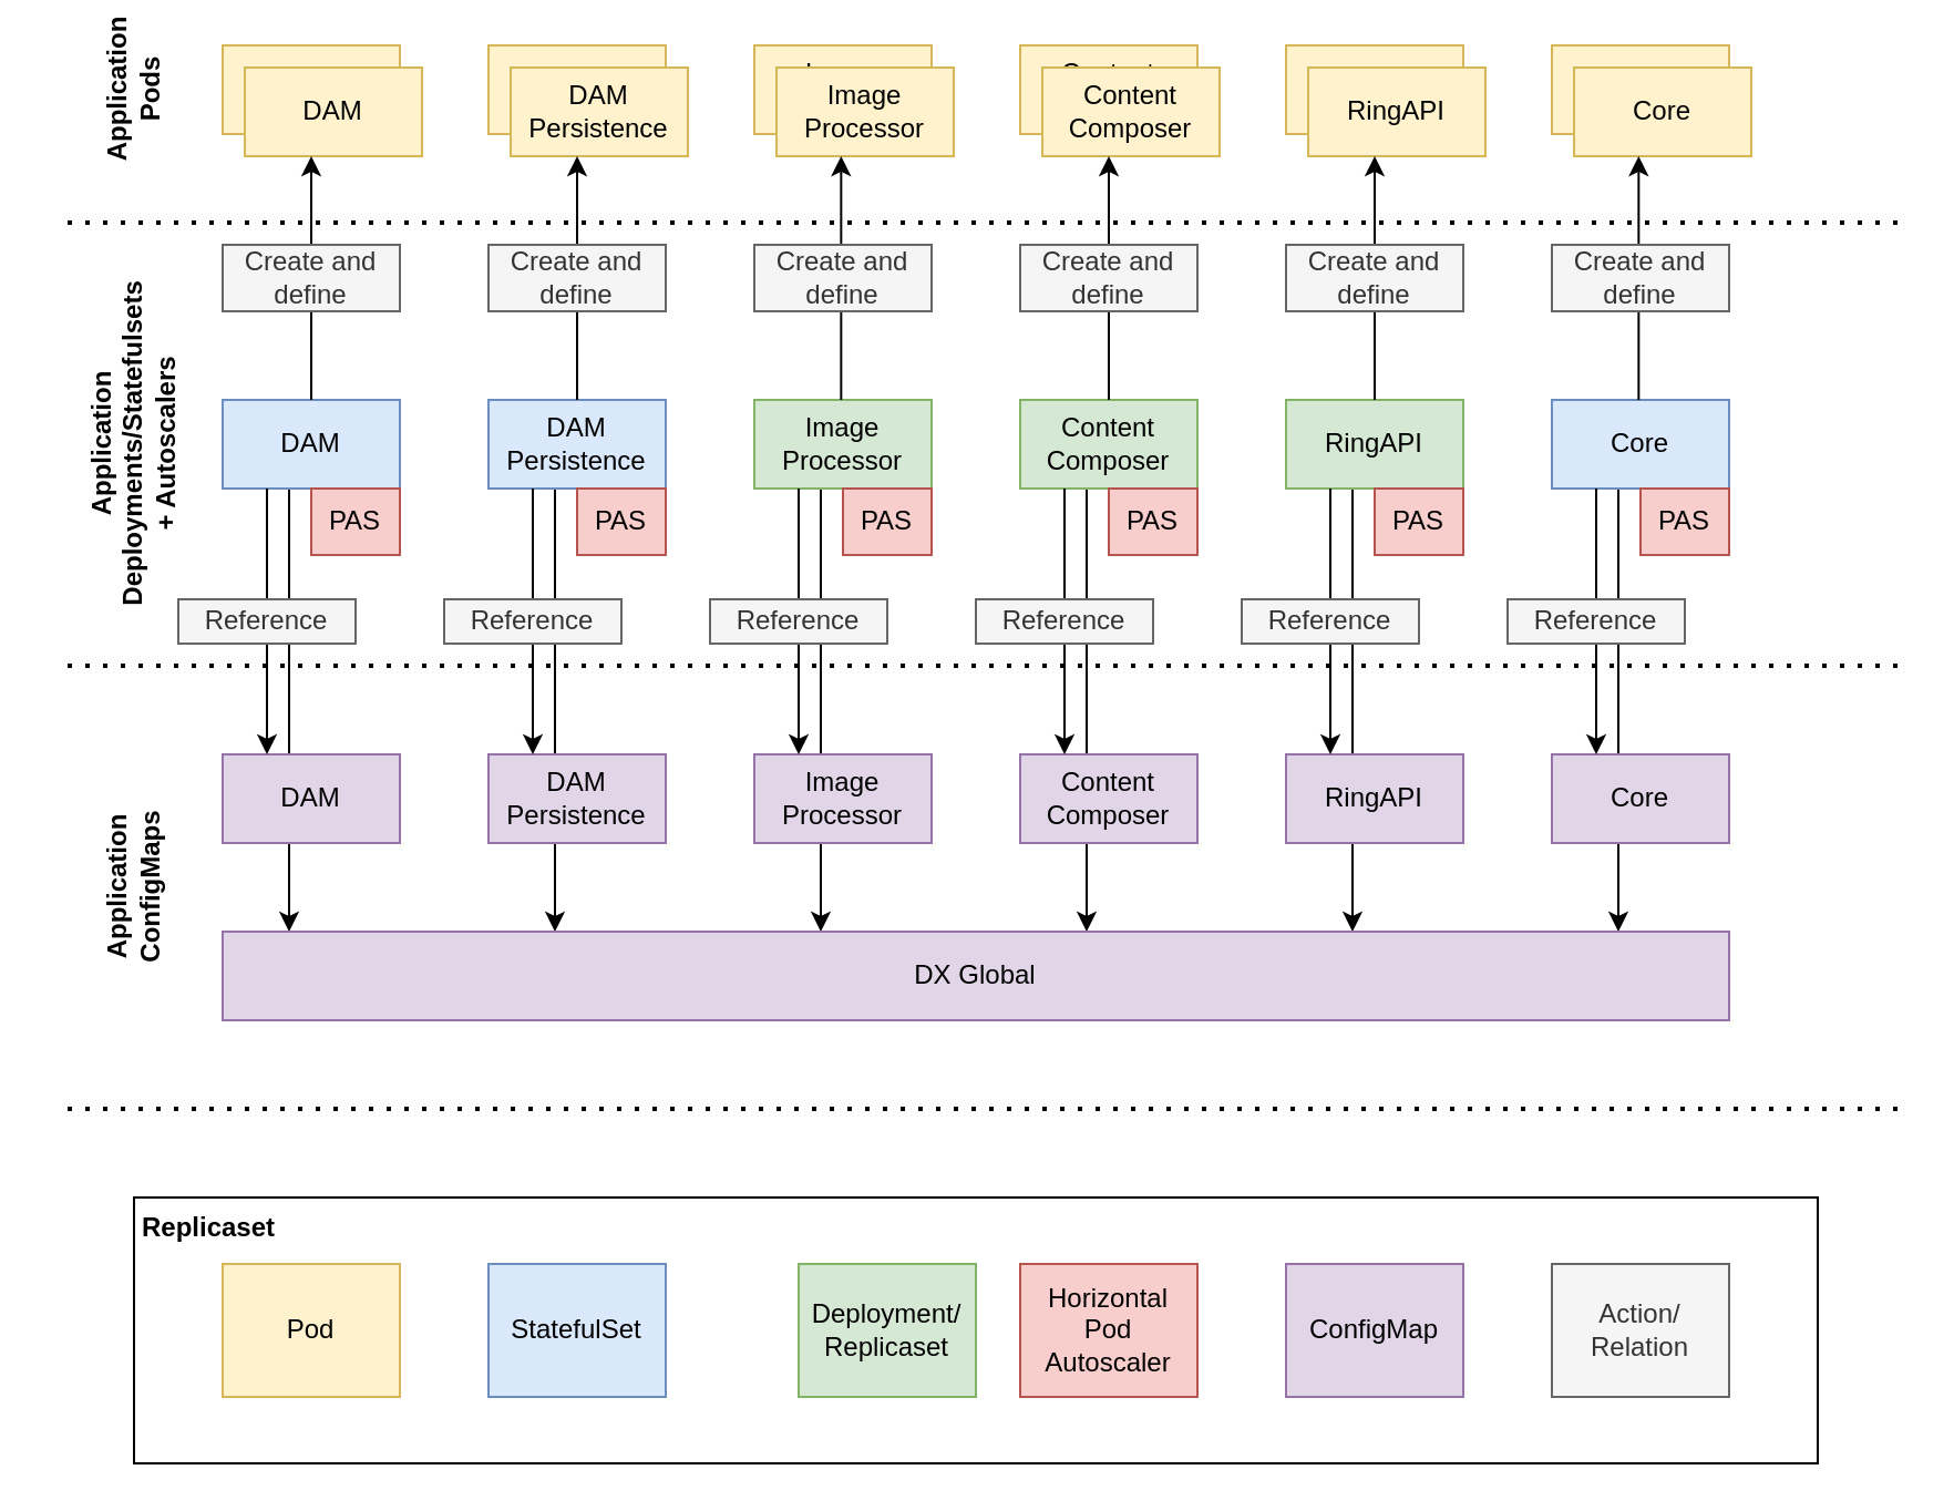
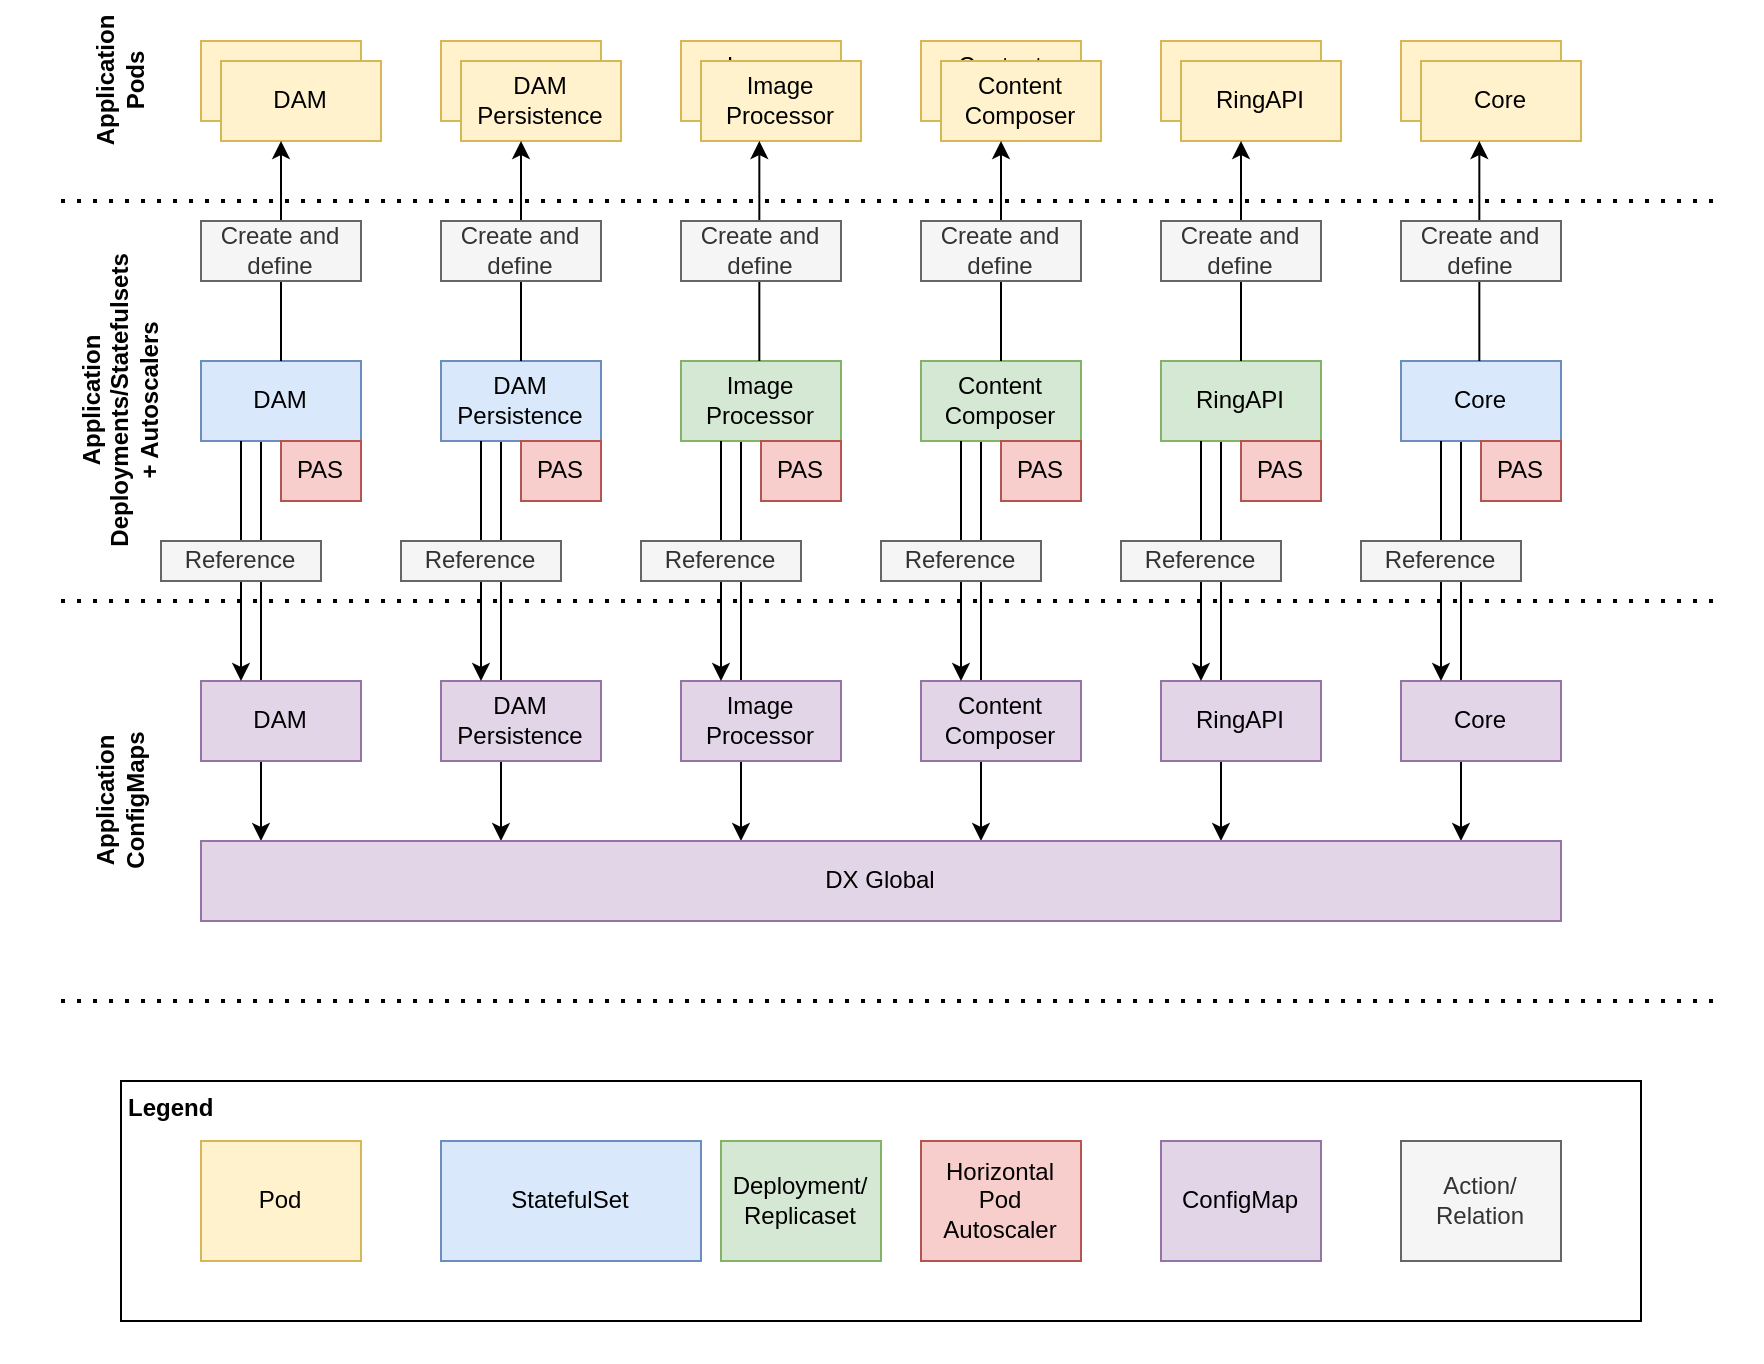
- <mxCell id="8" value="Replicaset" style="rounded=0;whiteSpace=wrap;html=1;verticalAlign=top;align=left;spacingLeft=2;fontStyle=1" vertex="1" parent="1"><mxGeometry x="60" y="540" width="760" height="120" as="geometry" /></mxCell>
+ <mxCell id="8" value="Legend" style="rounded=0;whiteSpace=wrap;html=1;verticalAlign=top;align=left;spacingLeft=2;fontStyle=1" vertex="1" parent="1"><mxGeometry x="60" y="540" width="760" height="120" as="geometry" /></mxCell>
- <mxCell id="70" value="StatefulSet" style="rounded=0;whiteSpace=wrap;html=1;fillColor=#dae8fc;strokeColor=#6c8ebf;" vertex="1" parent="1"><mxGeometry x="220" y="570" width="80" height="60" as="geometry" /></mxCell>
+ <mxCell id="70" value="StatefulSet" style="rounded=0;whiteSpace=wrap;html=1;fillColor=#dae8fc;strokeColor=#6c8ebf;" vertex="1" parent="1"><mxGeometry x="220" y="570" width="130" height="60" as="geometry" /></mxCell>
